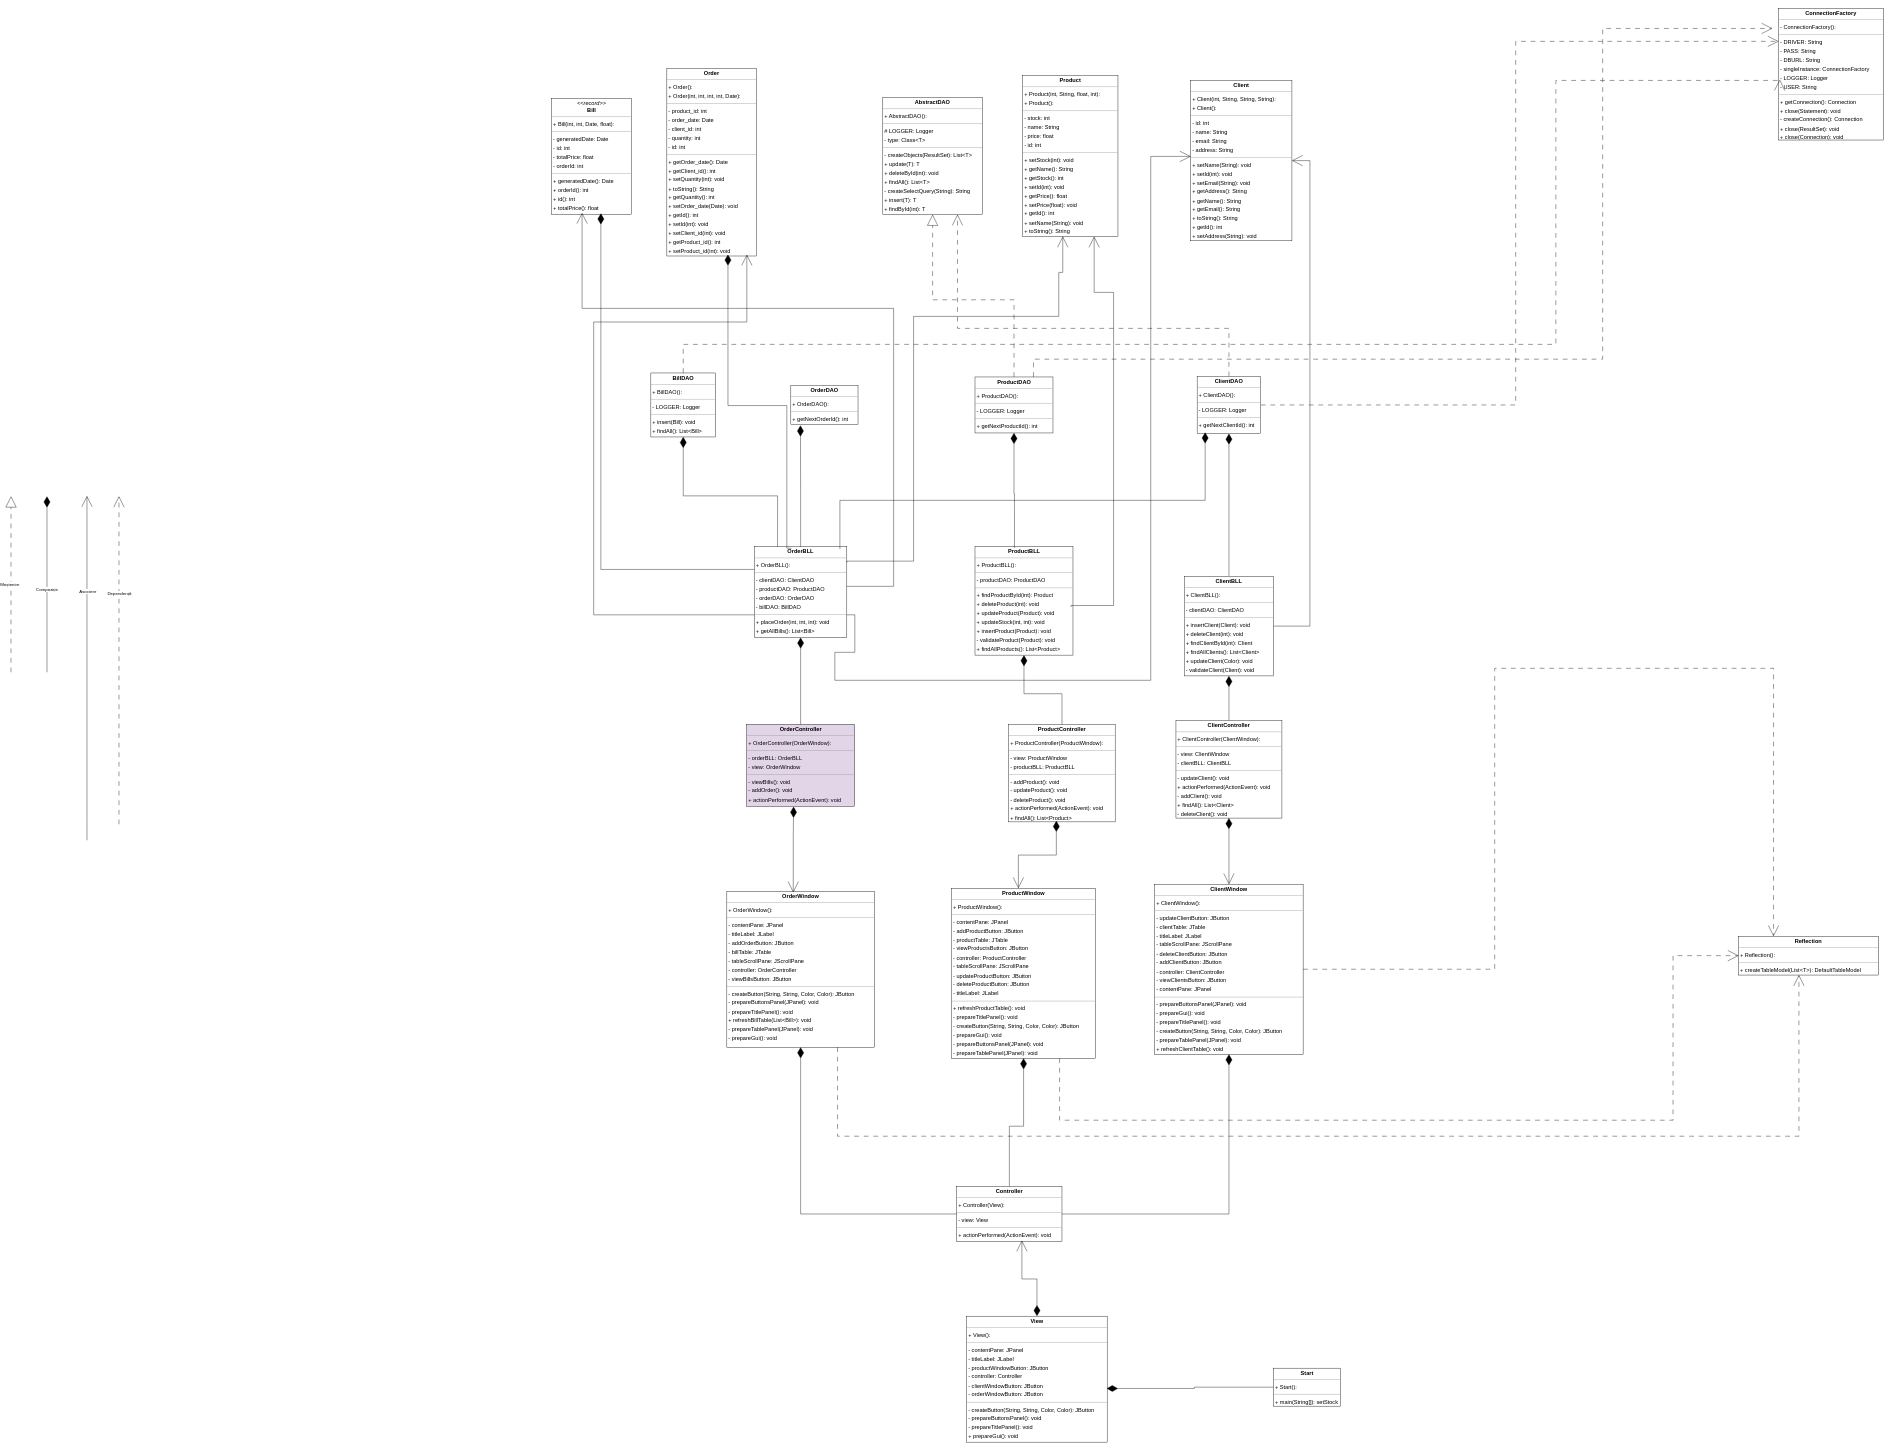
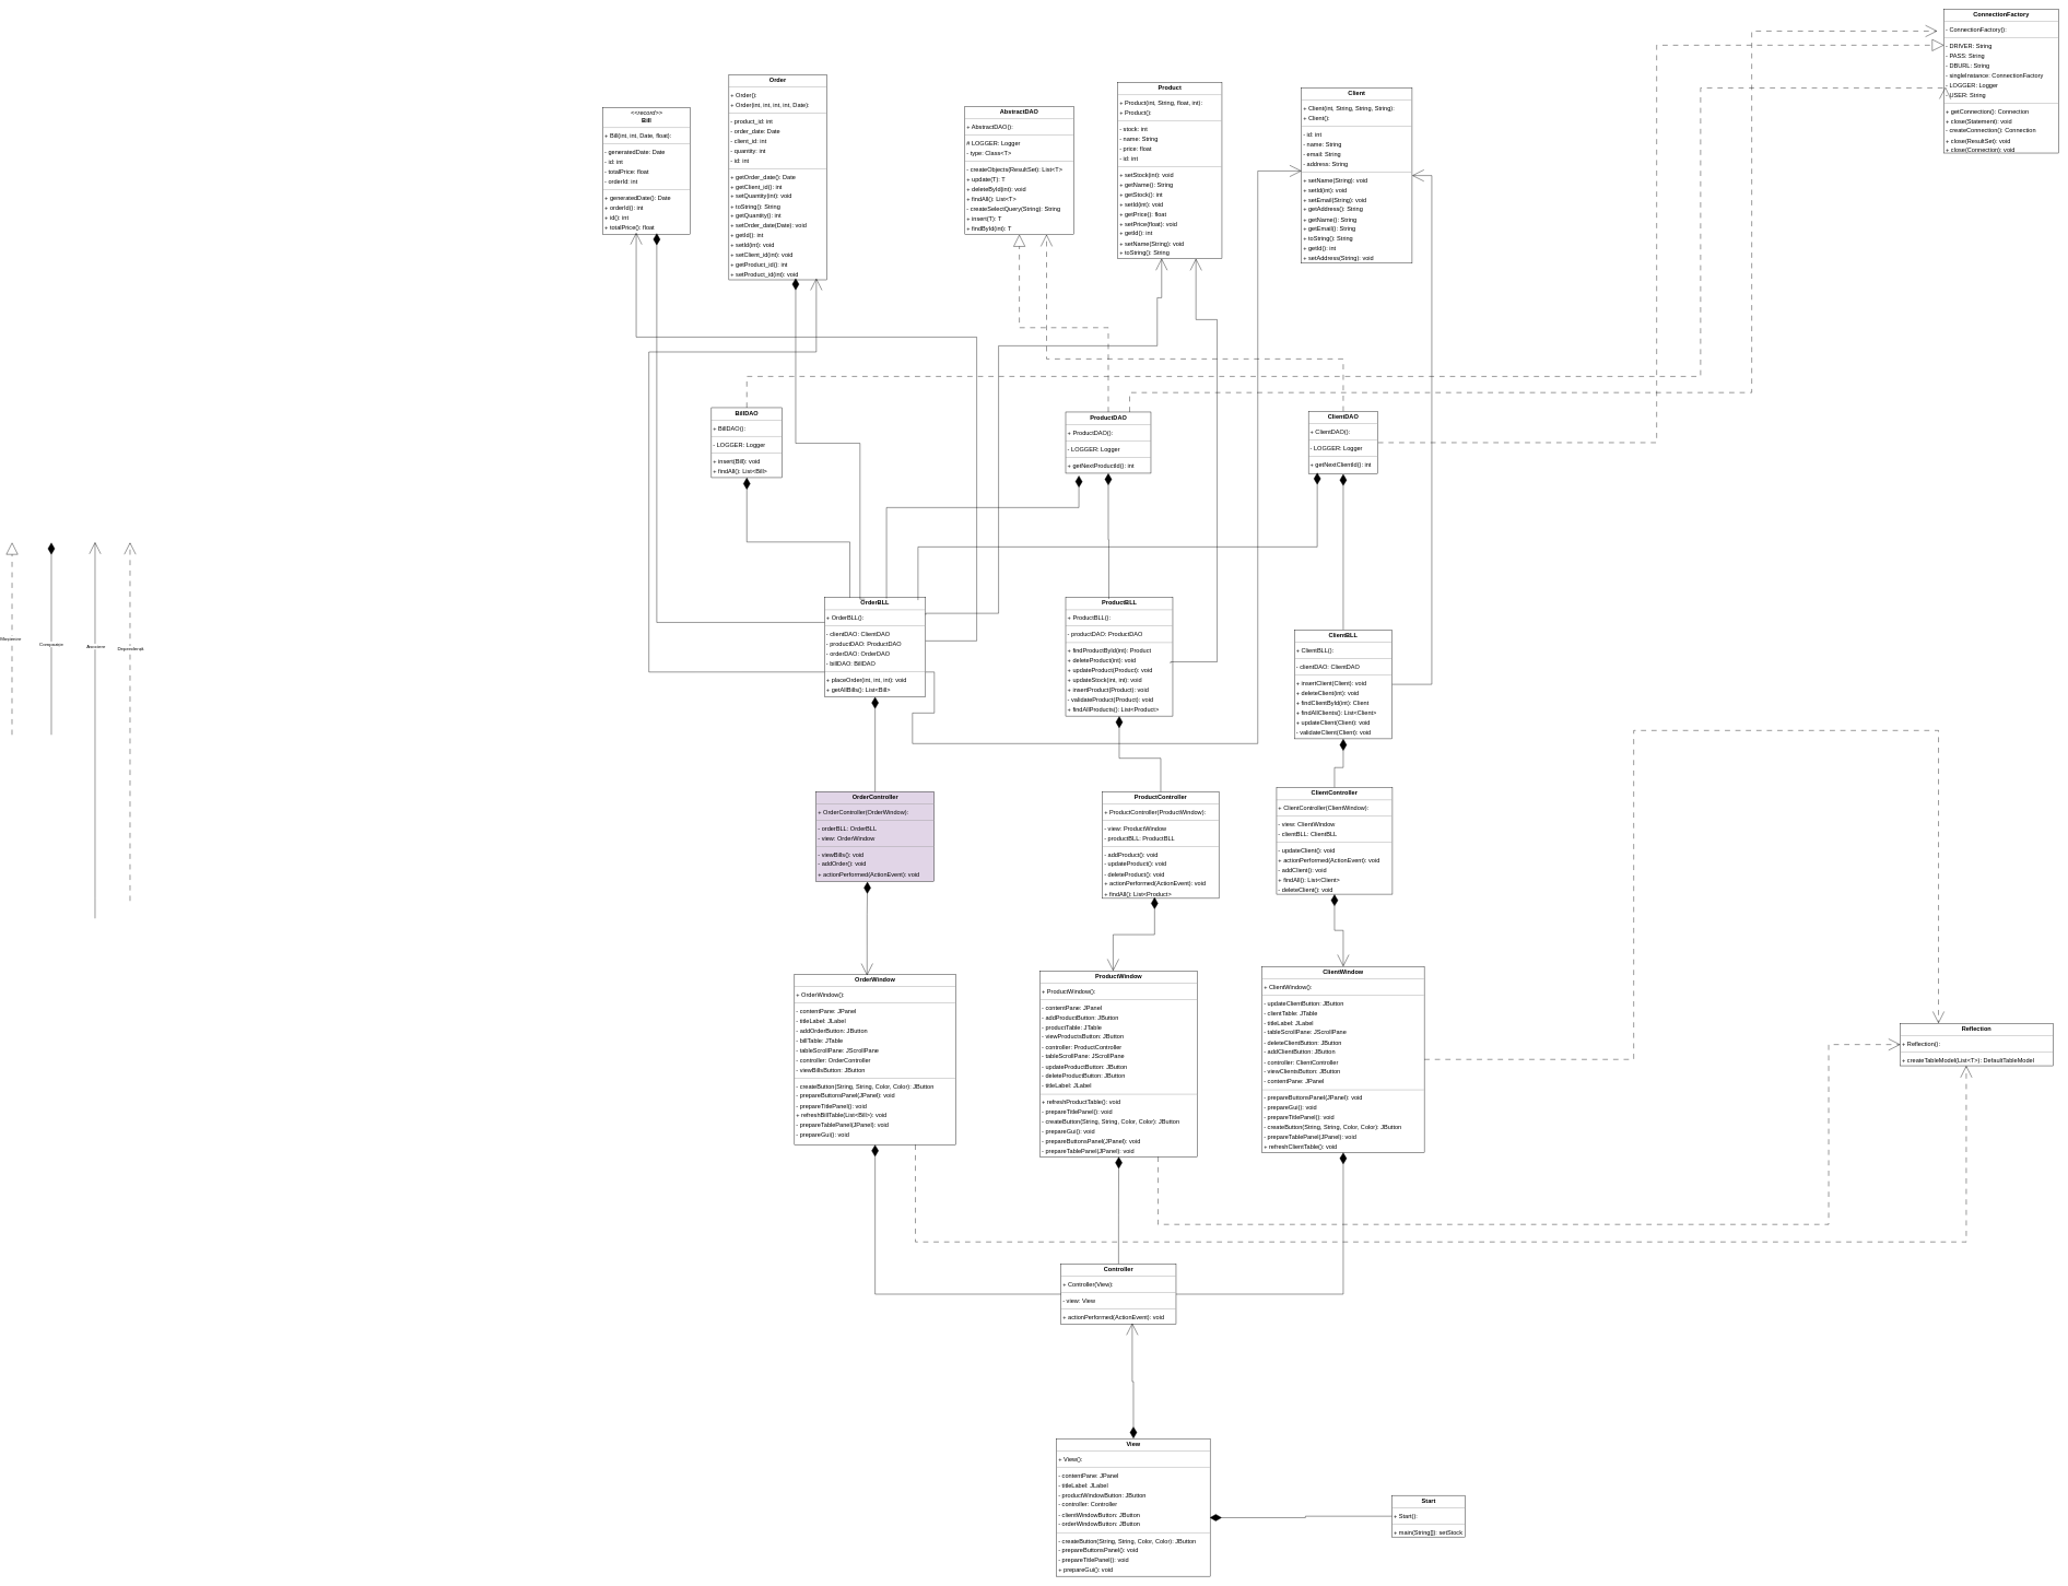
- <mxCell id="12" style="edgeStyle=orthogonalEdgeStyle;rounded=0;orthogonalLoop=1;jettySize=auto;html=1;entryX=0;entryY=0.25;entryDx=0;entryDy=0;dashed=1;dashPattern=12 12;endArrow=open;endFill=0;endSize=25;" edge="1" parent="1" source="13" target="16"><mxGeometry relative="1" as="geometry" /></mxCell>
+ <mxCell id="12" style="edgeStyle=orthogonalEdgeStyle;rounded=0;orthogonalLoop=1;jettySize=auto;html=1;entryX=0;entryY=0.25;entryDx=0;entryDy=0;dashed=1;dashPattern=12 12;endArrow=block;endFill=0;endSize=25;" edge="1" parent="1" source="13" target="16"><mxGeometry relative="1" as="geometry" /></mxCell>
- <mxCell id="21" value="&lt;p style=&quot;margin:0px;margin-top:4px;text-align:center;&quot;&gt;&lt;b&gt;OrderDAO&lt;/b&gt;&lt;/p&gt;&lt;hr size=&quot;1&quot;/&gt;&lt;p style=&quot;margin:0 0 0 4px;line-height:1.6;&quot;&gt;+ OrderDAO(): &lt;/p&gt;&lt;hr size=&quot;1&quot;/&gt;&lt;p style=&quot;margin:0 0 0 4px;line-height:1.6;&quot;&gt;+ getNextOrderId(): int&lt;/p&gt;" style="verticalAlign=top;align=left;overflow=fill;fontSize=14;fontFamily=Helvetica;html=1;rounded=0;shadow=0;comic=0;labelBackgroundColor=none;strokeWidth=1;" parent="1" vertex="1"><mxGeometry x="1970" y="962.5" width="168" height="98" as="geometry" /></mxCell>
- <mxCell id="37" style="edgeStyle=orthogonalEdgeStyle;rounded=0;orthogonalLoop=1;jettySize=auto;html=1;entryX=0.143;entryY=1.022;entryDx=0;entryDy=0;endArrow=diamondThin;endFill=1;endSize=25;exitX=0.5;exitY=0;exitDx=0;exitDy=0;entryPerimeter=0;" edge="1" parent="1" source="19" target="21"><mxGeometry relative="1" as="geometry"><mxPoint x="1960" y="1377" as="sourcePoint" /><mxPoint x="1960" y="1020" as="targetPoint" /></mxGeometry></mxCell>
+ <mxCell id="39" style="edgeStyle=orthogonalEdgeStyle;rounded=0;orthogonalLoop=1;jettySize=auto;html=1;entryX=0.155;entryY=1.037;entryDx=0;entryDy=0;endArrow=diamondThin;endFill=1;endSize=25;exitX=0.613;exitY=0.009;exitDx=0;exitDy=0;exitPerimeter=0;entryPerimeter=0;" edge="1" parent="1" source="19" target="27"><mxGeometry relative="1" as="geometry"><mxPoint x="2050" y="1366" as="sourcePoint" /><mxPoint x="2050" y="1009" as="targetPoint" /><Array as="points"><mxPoint x="2021" y="1160" /><mxPoint x="2461" y="1160" /></Array></mxGeometry></mxCell>
- <mxCell id="8" value="&lt;p style=&quot;margin:0px;margin-top:4px;text-align:center;&quot;&gt;&lt;b&gt;ClientBLL&lt;/b&gt;&lt;/p&gt;&lt;hr size=&quot;1&quot;/&gt;&lt;p style=&quot;margin:0 0 0 4px;line-height:1.6;&quot;&gt;+ ClientBLL(): &lt;/p&gt;&lt;hr size=&quot;1&quot;/&gt;&lt;p style=&quot;margin:0 0 0 4px;line-height:1.6;&quot;&gt;- clientDAO: ClientDAO&lt;/p&gt;&lt;hr size=&quot;1&quot;/&gt;&lt;p style=&quot;margin:0 0 0 4px;line-height:1.6;&quot;&gt;+ insertClient(Client): void&lt;br/&gt;+ deleteClient(int): void&lt;br/&gt;+ findClientById(int): Client&lt;br/&gt;+ findAllClients(): List&amp;lt;Client&amp;gt;&lt;br/&gt;+ updateClient(Color): void&lt;br/&gt;- validateClient(Client): void&lt;/p&gt;" style="verticalAlign=top;align=left;overflow=fill;fontSize=14;fontFamily=Helvetica;html=1;rounded=0;shadow=0;comic=0;labelBackgroundColor=none;strokeWidth=1;" parent="1" vertex="1"><mxGeometry x="2954" y="1440" width="223" height="249" as="geometry" /></mxCell>
+ <mxCell id="8" value="&lt;p style=&quot;margin:0px;margin-top:4px;text-align:center;&quot;&gt;&lt;b&gt;ClientBLL&lt;/b&gt;&lt;/p&gt;&lt;hr size=&quot;1&quot;/&gt;&lt;p style=&quot;margin:0 0 0 4px;line-height:1.6;&quot;&gt;+ ClientBLL(): &lt;/p&gt;&lt;hr size=&quot;1&quot;/&gt;&lt;p style=&quot;margin:0 0 0 4px;line-height:1.6;&quot;&gt;- clientDAO: ClientDAO&lt;/p&gt;&lt;hr size=&quot;1&quot;/&gt;&lt;p style=&quot;margin:0 0 0 4px;line-height:1.6;&quot;&gt;+ insertClient(Client): void&lt;br/&gt;+ deleteClient(int): void&lt;br/&gt;+ findClientById(int): Client&lt;br/&gt;+ findAllClients(): List&amp;lt;Client&amp;gt;&lt;br/&gt;+ updateClient(Client): void&lt;br/&gt;- validateClient(Client): void&lt;/p&gt;" style="verticalAlign=top;align=left;overflow=fill;fontSize=14;fontFamily=Helvetica;html=1;rounded=0;shadow=0;comic=0;labelBackgroundColor=none;strokeWidth=1;" parent="1" vertex="1"><mxGeometry x="2954" y="1440" width="223" height="249" as="geometry" /></mxCell>
- <mxCell id="10" value="&lt;p style=&quot;margin:0px;margin-top:4px;text-align:center;&quot;&gt;&lt;b&gt;ClientController&lt;/b&gt;&lt;/p&gt;&lt;hr size=&quot;1&quot;/&gt;&lt;p style=&quot;margin:0 0 0 4px;line-height:1.6;&quot;&gt;+ ClientController(ClientWindow): &lt;/p&gt;&lt;hr size=&quot;1&quot;/&gt;&lt;p style=&quot;margin:0 0 0 4px;line-height:1.6;&quot;&gt;- view: ClientWindow&lt;br/&gt;- clientBLL: ClientBLL&lt;/p&gt;&lt;hr size=&quot;1&quot;/&gt;&lt;p style=&quot;margin:0 0 0 4px;line-height:1.6;&quot;&gt;- updateClient(): void&lt;br/&gt;+ actionPerformed(ActionEvent): void&lt;br/&gt;- addClient(): void&lt;br/&gt;+ findAll(): List&amp;lt;Client&amp;gt;&lt;br/&gt;- deleteClient(): void&lt;/p&gt;" style="verticalAlign=top;align=left;overflow=fill;fontSize=14;fontFamily=Helvetica;html=1;rounded=0;shadow=0;comic=0;labelBackgroundColor=none;strokeWidth=1;" parent="1" vertex="1"><mxGeometry x="2933" y="1800.5" width="265" height="244" as="geometry" /></mxCell>
+ <mxCell id="10" value="&lt;p style=&quot;margin:0px;margin-top:4px;text-align:center;&quot;&gt;&lt;b&gt;ClientController&lt;/b&gt;&lt;/p&gt;&lt;hr size=&quot;1&quot;/&gt;&lt;p style=&quot;margin:0 0 0 4px;line-height:1.6;&quot;&gt;+ ClientController(ClientWindow): &lt;/p&gt;&lt;hr size=&quot;1&quot;/&gt;&lt;p style=&quot;margin:0 0 0 4px;line-height:1.6;&quot;&gt;- view: ClientWindow&lt;br/&gt;- clientBLL: ClientBLL&lt;/p&gt;&lt;hr size=&quot;1&quot;/&gt;&lt;p style=&quot;margin:0 0 0 4px;line-height:1.6;&quot;&gt;- updateClient(): void&lt;br/&gt;+ actionPerformed(ActionEvent): void&lt;br/&gt;- addClient(): void&lt;br/&gt;+ findAll(): List&amp;lt;Client&amp;gt;&lt;br/&gt;- deleteClient(): void&lt;/p&gt;" style="verticalAlign=top;align=left;overflow=fill;fontSize=14;fontFamily=Helvetica;html=1;rounded=0;shadow=0;comic=0;labelBackgroundColor=none;strokeWidth=1;" parent="1" vertex="1"><mxGeometry x="2913" y="1800.5" width="265" height="244" as="geometry" /></mxCell>
- <mxCell id="17" value="&lt;p style=&quot;margin:0px;margin-top:4px;text-align:center;&quot;&gt;&lt;b&gt;Controller&lt;/b&gt;&lt;/p&gt;&lt;hr size=&quot;1&quot;/&gt;&lt;p style=&quot;margin:0 0 0 4px;line-height:1.6;&quot;&gt;+ Controller(View): &lt;/p&gt;&lt;hr size=&quot;1&quot;/&gt;&lt;p style=&quot;margin:0 0 0 4px;line-height:1.6;&quot;&gt;- view: View&lt;/p&gt;&lt;hr size=&quot;1&quot;/&gt;&lt;p style=&quot;margin:0 0 0 4px;line-height:1.6;&quot;&gt;+ actionPerformed(ActionEvent): void&lt;/p&gt;" style="verticalAlign=top;align=left;overflow=fill;fontSize=14;fontFamily=Helvetica;html=1;rounded=0;shadow=0;comic=0;labelBackgroundColor=none;strokeWidth=1;" parent="1" vertex="1"><mxGeometry x="2385" y="2965" width="263" height="139" as="geometry" /></mxCell>
+ <mxCell id="17" value="&lt;p style=&quot;margin:0px;margin-top:4px;text-align:center;&quot;&gt;&lt;b&gt;Controller&lt;/b&gt;&lt;/p&gt;&lt;hr size=&quot;1&quot;/&gt;&lt;p style=&quot;margin:0 0 0 4px;line-height:1.6;&quot;&gt;+ Controller(View): &lt;/p&gt;&lt;hr size=&quot;1&quot;/&gt;&lt;p style=&quot;margin:0 0 0 4px;line-height:1.6;&quot;&gt;- view: View&lt;/p&gt;&lt;hr size=&quot;1&quot;/&gt;&lt;p style=&quot;margin:0 0 0 4px;line-height:1.6;&quot;&gt;+ actionPerformed(ActionEvent): void&lt;/p&gt;" style="verticalAlign=top;align=left;overflow=fill;fontSize=14;fontFamily=Helvetica;html=1;rounded=0;shadow=0;comic=0;labelBackgroundColor=none;strokeWidth=1;" parent="1" vertex="1"><mxGeometry x="2420" y="2890" width="263" height="139" as="geometry" /></mxCell>
